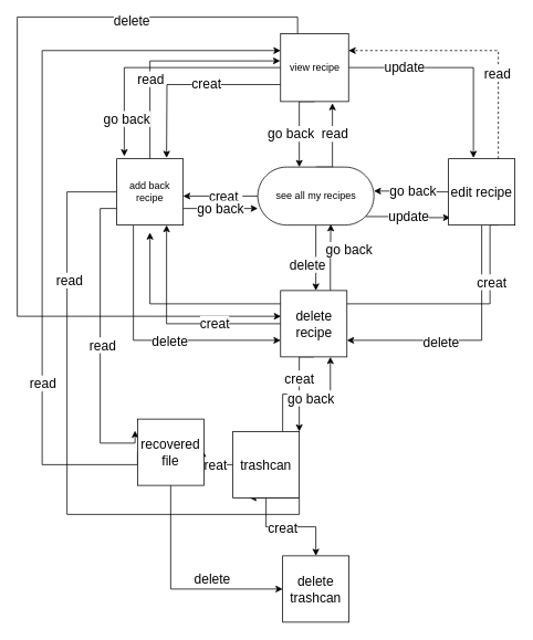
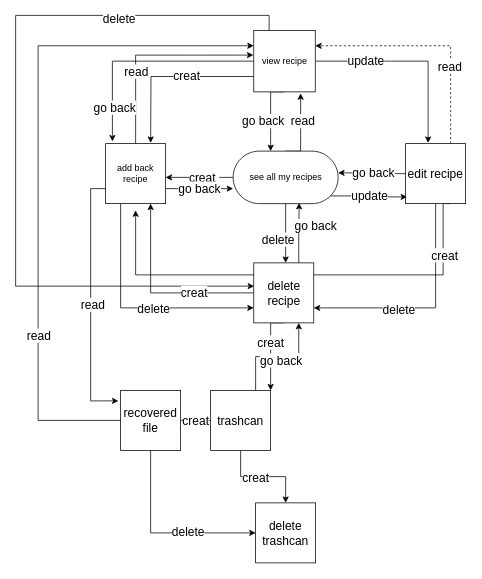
- <mxCell id="54" value="recovered file" style="whiteSpace=wrap;html=1;aspect=fixed;fontSize=16;" parent="1" vertex="1"><mxGeometry x="165" y="505" width="80" height="80" as="geometry" /></mxCell>
+ <mxCell id="54" value="recovered file" style="whiteSpace=wrap;html=1;aspect=fixed;fontSize=16;" parent="1" vertex="1"><mxGeometry x="160" y="520" width="80" height="80" as="geometry" /></mxCell>
- <mxCell id="16" style="edgeStyle=orthogonalEdgeStyle;rounded=0;orthogonalLoop=1;jettySize=auto;html=1;entryX=0.25;entryY=1;entryDx=0;entryDy=0;fontSize=16;" edge="1" parent="1" source="18" target="49"><mxGeometry relative="1" as="geometry"><Array as="points"><mxPoint x="80" y="231" /><mxPoint x="80" y="620" /><mxPoint x="360" y="620" /></Array></mxGeometry></mxCell>
- <mxCell id="17" value="read" style="text;html=1;resizable=0;points=[];align=center;verticalAlign=middle;labelBackgroundColor=#ffffff;fontSize=16;" vertex="1" connectable="0" parent="16"><mxGeometry x="-0.589" y="2" relative="1" as="geometry"><mxPoint as="offset" /></mxGeometry></mxCell>
